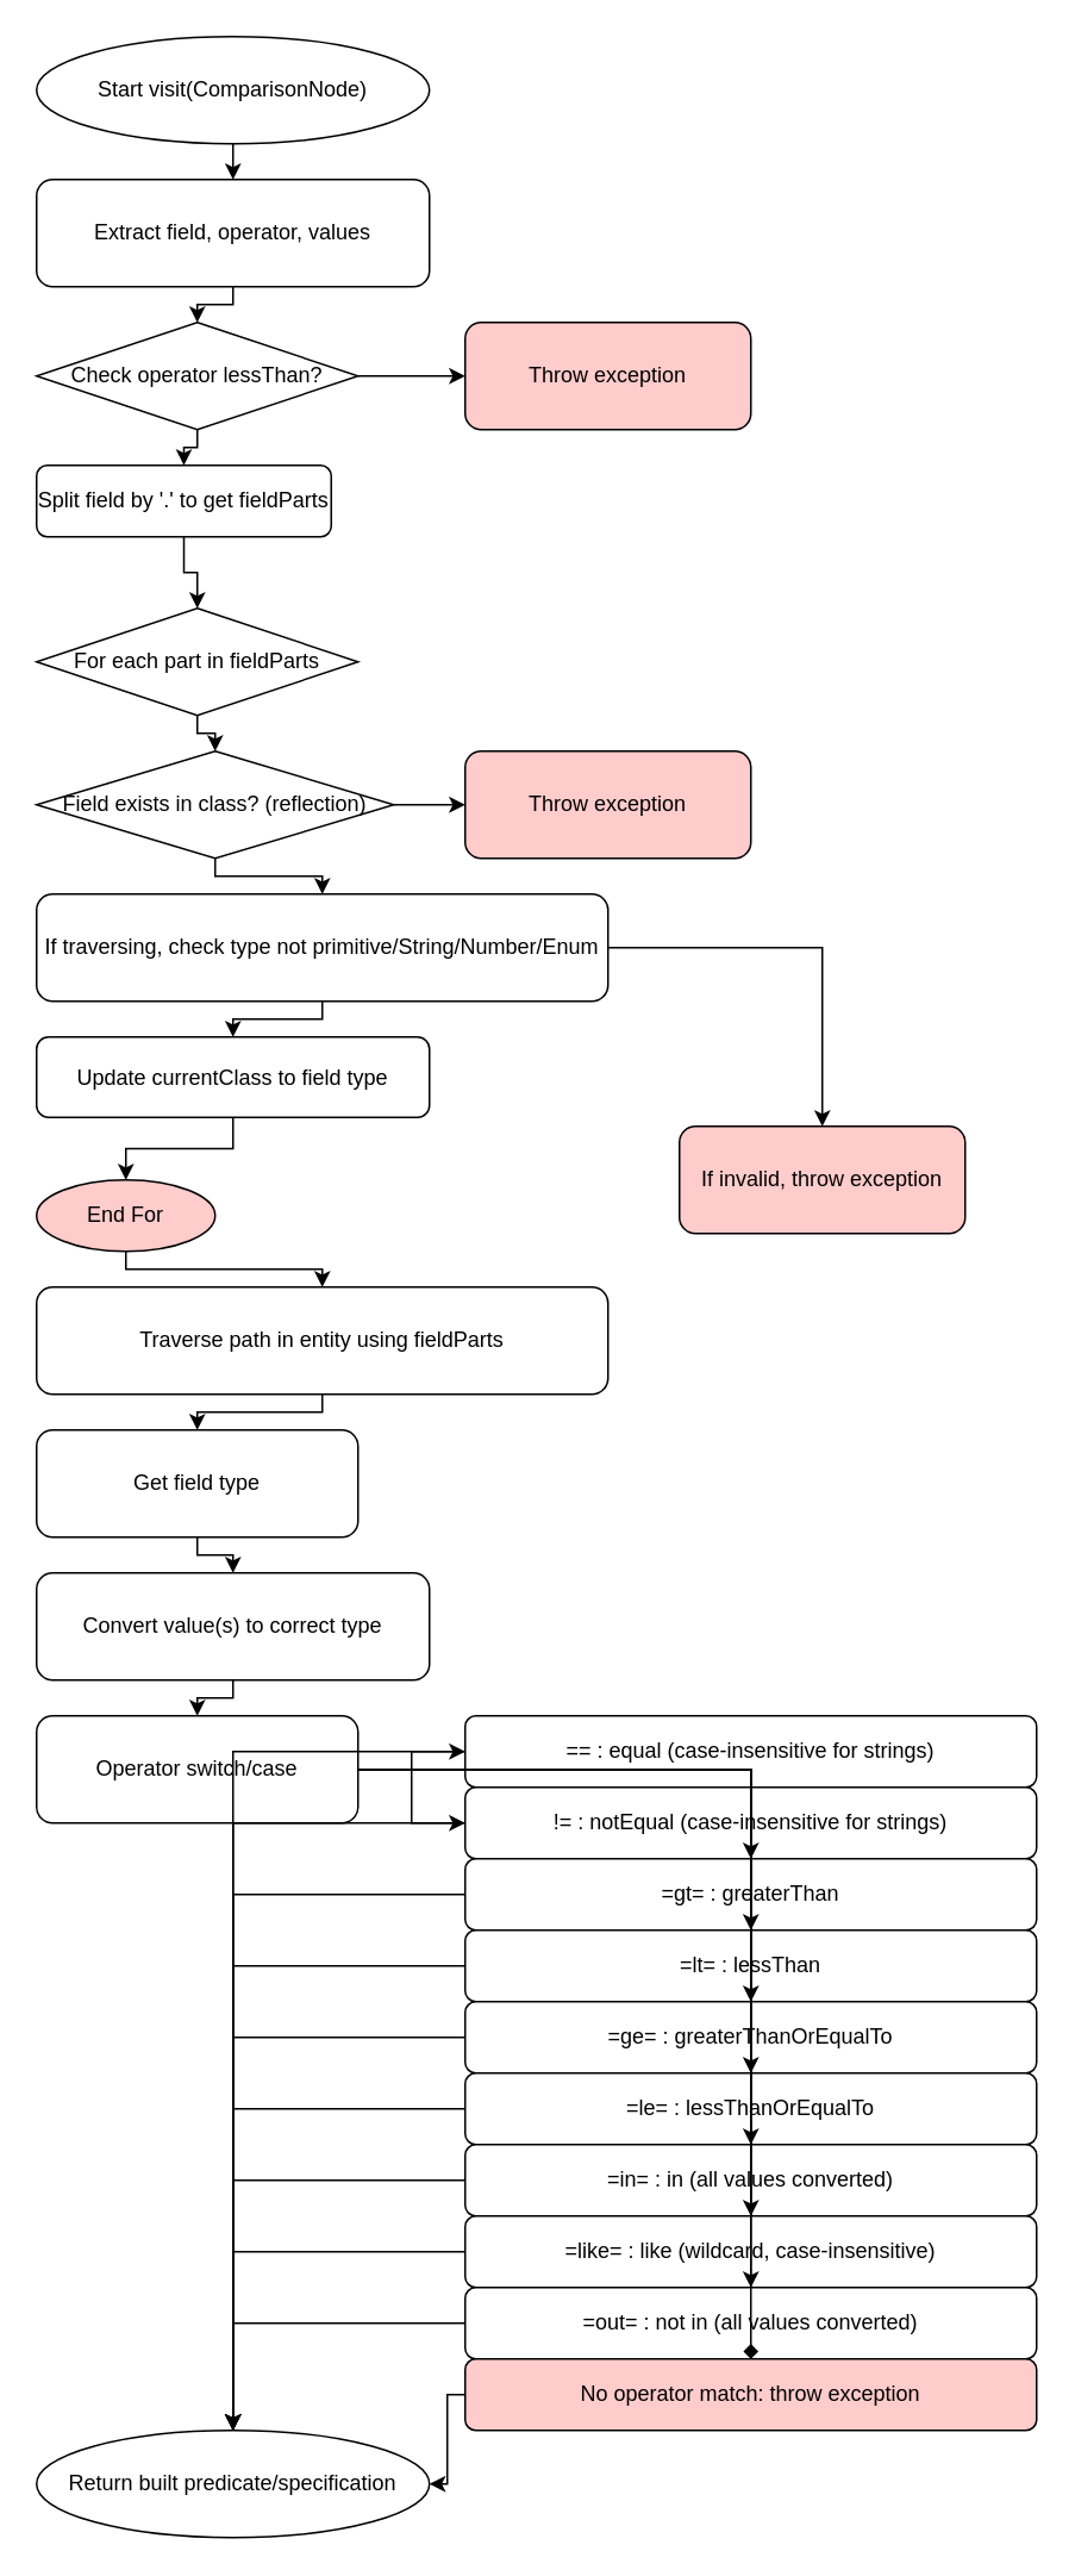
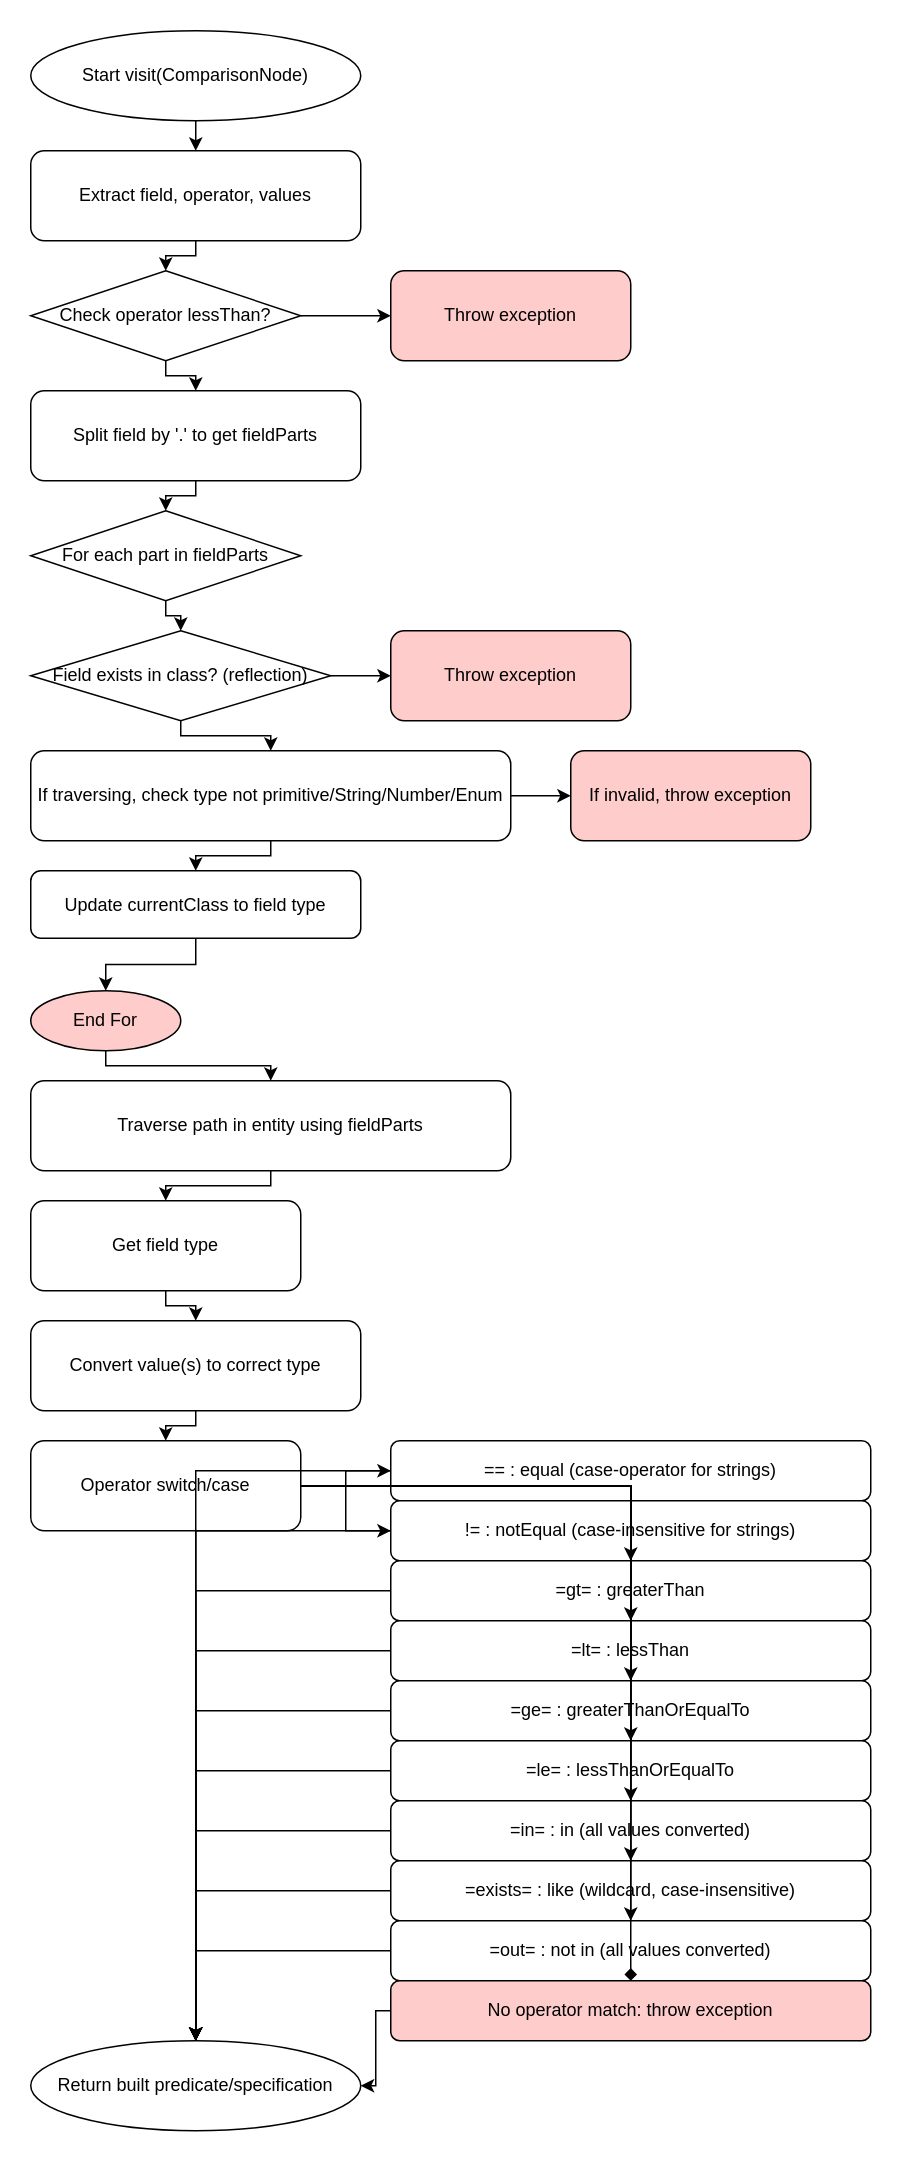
- <mxCell id="6" value="Split field by '.' to get fieldParts" style="rounded=1;whiteSpace=wrap;html=1;" vertex="1" parent="1"><mxGeometry x="20" y="260" width="165" height="40" as="geometry" /></mxCell>
+ <mxCell id="6" value="Split field by '.' to get fieldParts" style="rounded=1;whiteSpace=wrap;html=1;" vertex="1" parent="1"><mxGeometry x="20" y="260" width="220" height="60" as="geometry" /></mxCell>
- <mxCell id="11" value="If invalid, throw exception" style="rounded=1;whiteSpace=wrap;html=1;fillColor=#ffcccc;" vertex="1" parent="1"><mxGeometry x="380" y="630" width="160" height="60" as="geometry" /></mxCell>
+ <mxCell id="11" value="If invalid, throw exception" style="rounded=1;whiteSpace=wrap;html=1;fillColor=#ffcccc;" vertex="1" parent="1"><mxGeometry x="380" y="500" width="160" height="60" as="geometry" /></mxCell>
- <mxCell id="18" value="== : equal (case-insensitive for strings)" style="rounded=1;whiteSpace=wrap;html=1;" vertex="1" parent="1"><mxGeometry x="260" y="960" width="320" height="40" as="geometry" /></mxCell>
+ <mxCell id="18" value="== : equal (case-operator for strings)" style="rounded=1;whiteSpace=wrap;html=1;" vertex="1" parent="1"><mxGeometry x="260" y="960" width="320" height="40" as="geometry" /></mxCell>
- <mxCell id="25" value="=like= : like (wildcard, case-insensitive)" style="rounded=1;whiteSpace=wrap;html=1;" vertex="1" parent="1"><mxGeometry x="260" y="1240" width="320" height="40" as="geometry" /></mxCell>
+ <mxCell id="25" value="=exists= : like (wildcard, case-insensitive)" style="rounded=1;whiteSpace=wrap;html=1;" vertex="1" parent="1"><mxGeometry x="260" y="1240" width="320" height="40" as="geometry" /></mxCell>
